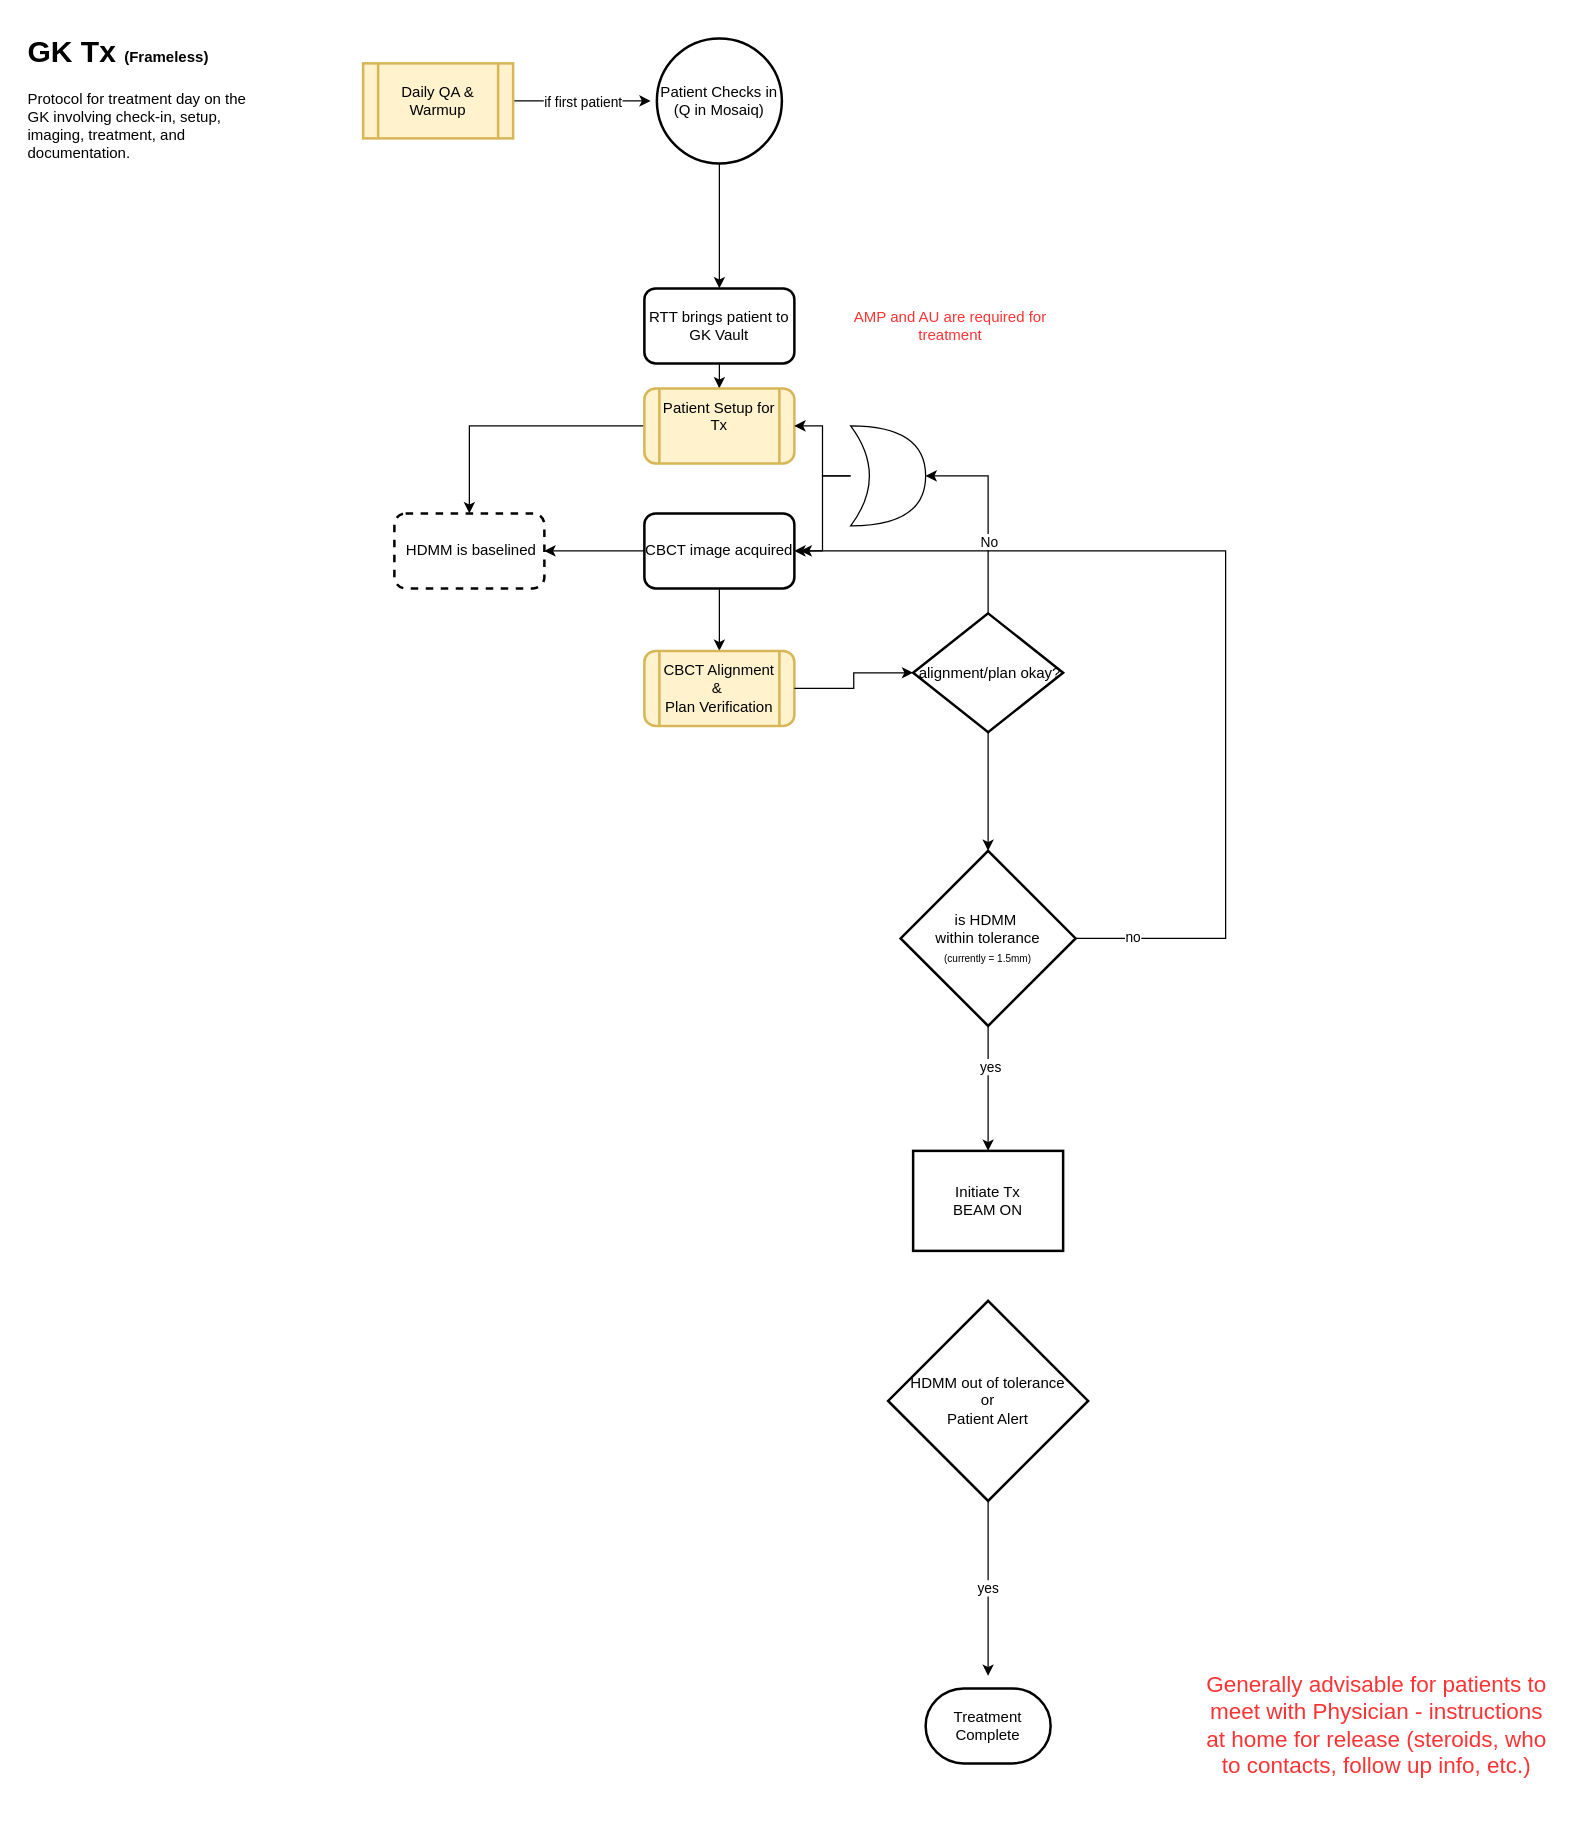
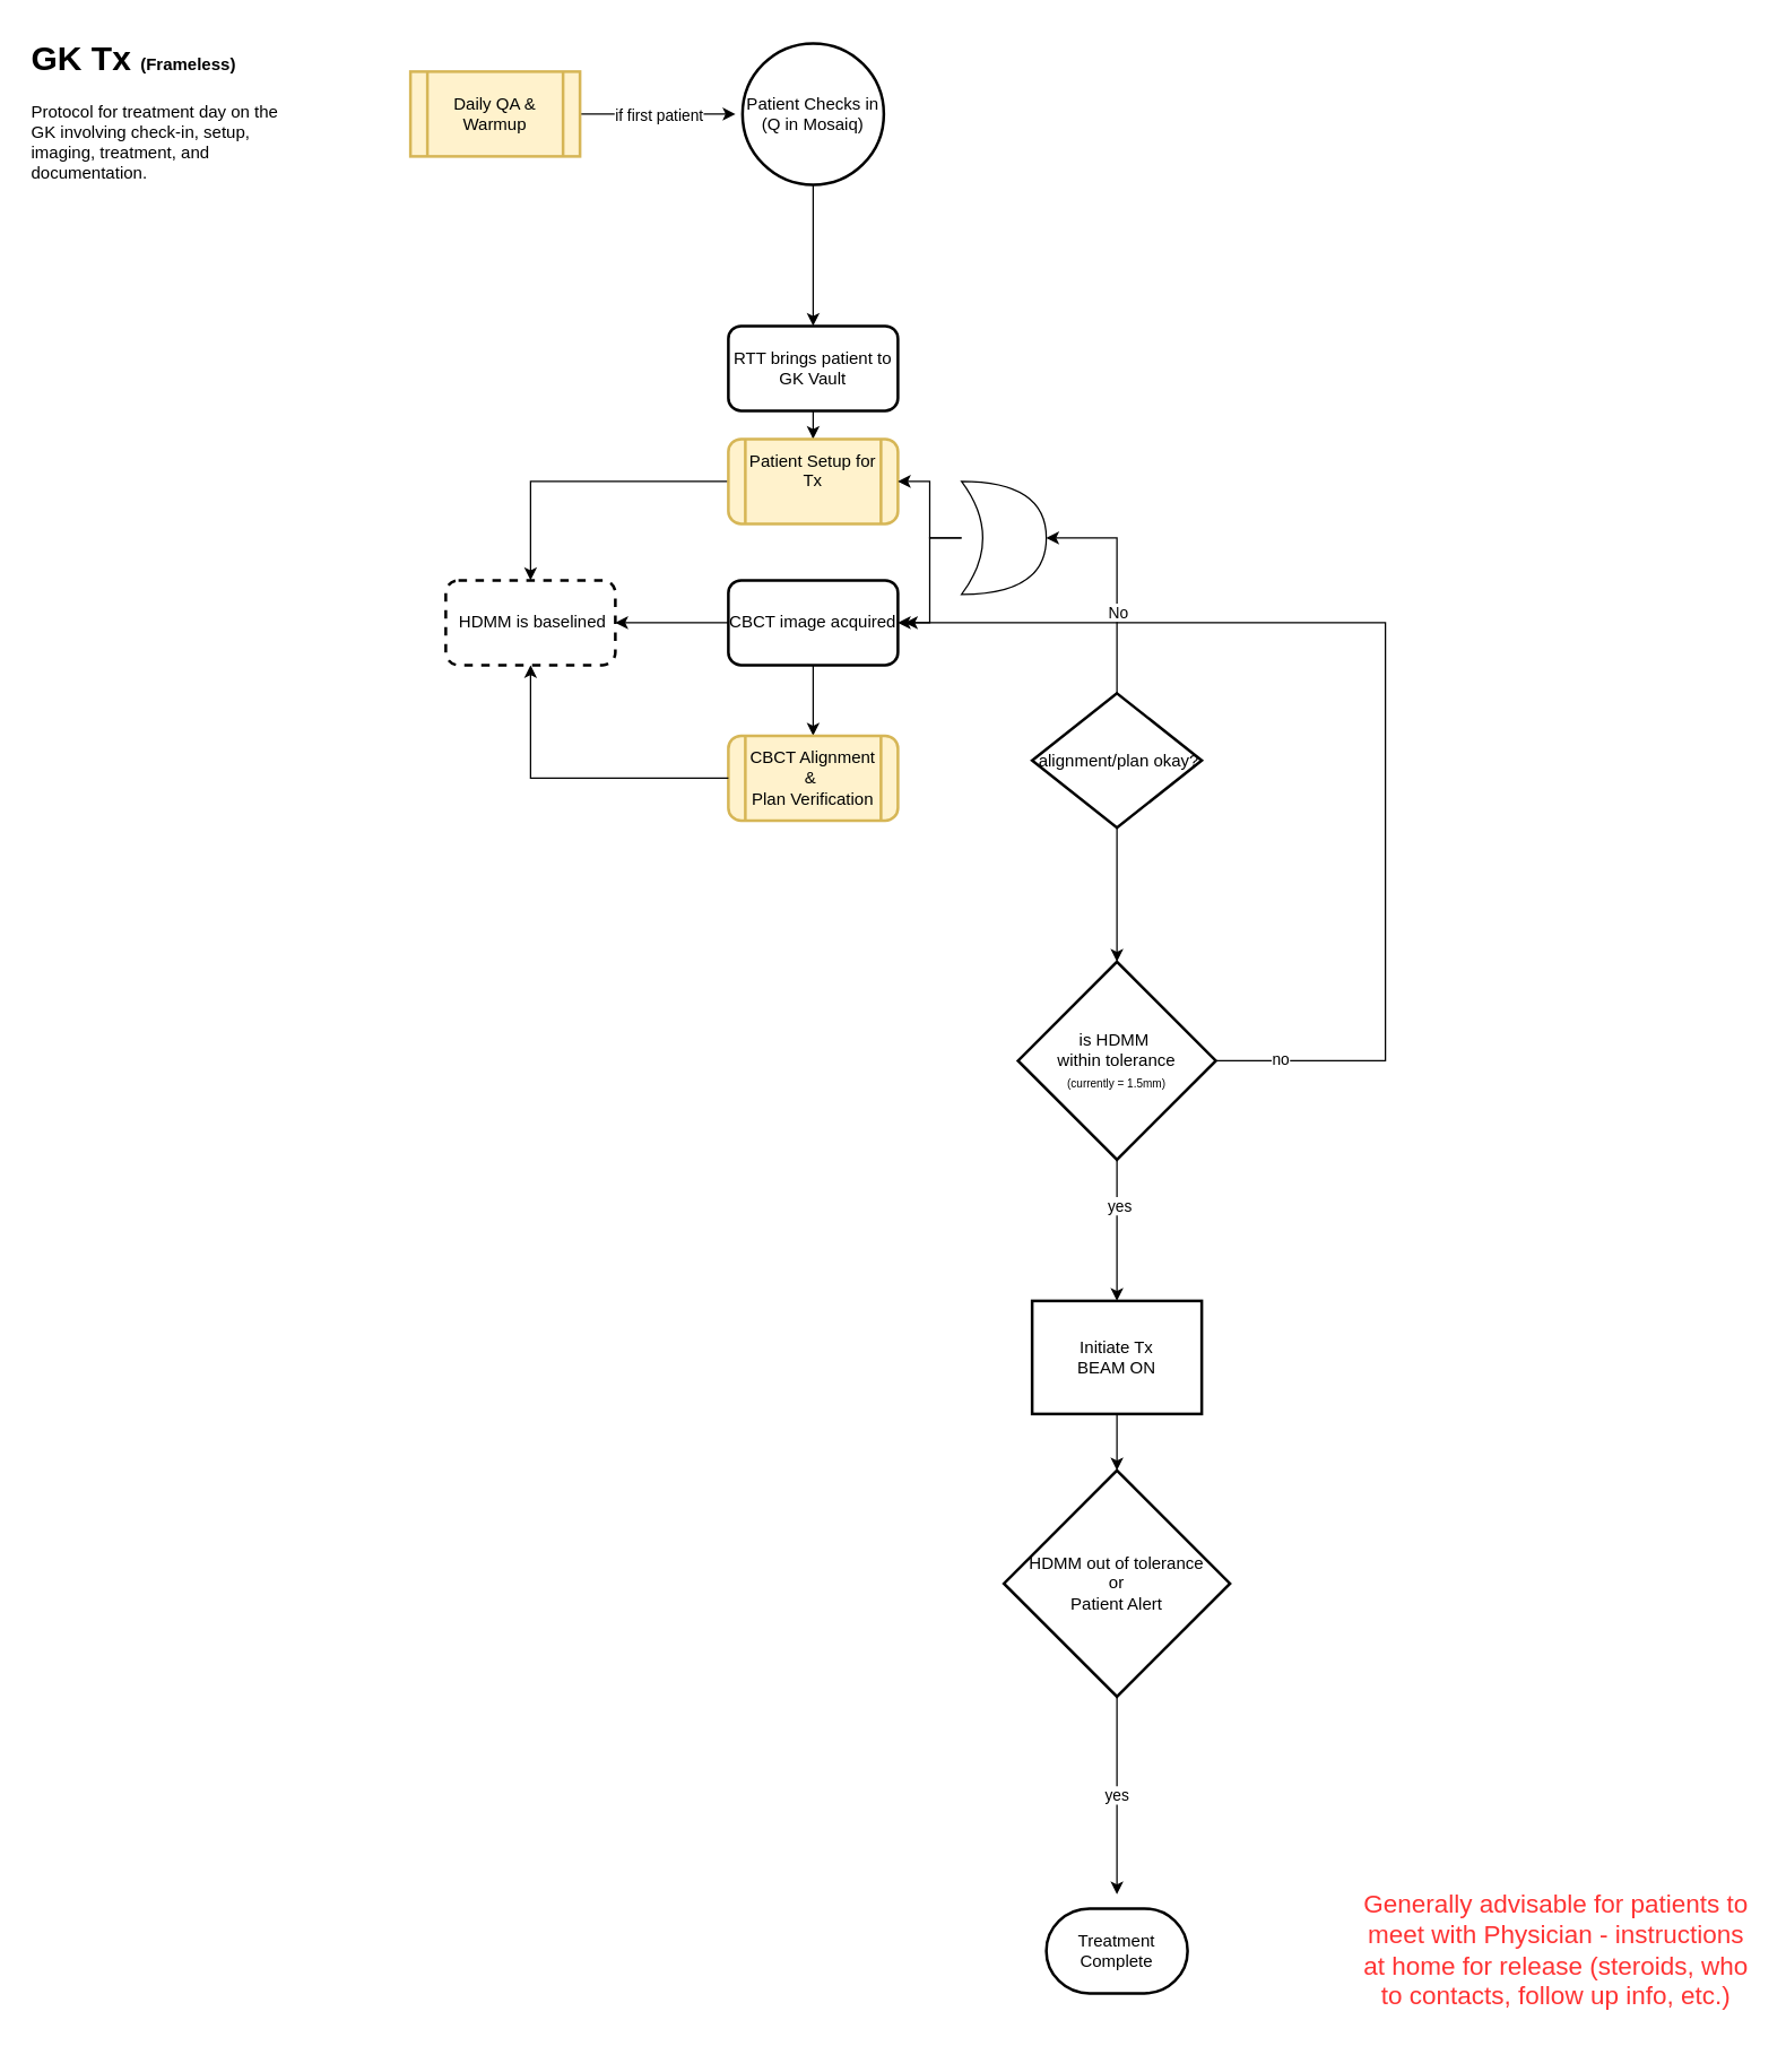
- <mxCell id="10" value="AMP and AU are required for treatment" style="text;html=1;align=center;verticalAlign=middle;whiteSpace=wrap;rounded=0;fontColor=#FF3333;" vertex="1" parent="1"><mxGeometry x="680" y="210" width="160" height="100" as="geometry" /></mxCell>
- <mxCell id="18" style="edgeStyle=orthogonalEdgeStyle;rounded=0;orthogonalLoop=1;jettySize=auto;html=1;entryX=0;entryY=0.5;entryDx=0;entryDy=0;entryPerimeter=0;" edge="1" parent="1" source="16" target="17"><mxGeometry relative="1" as="geometry" /></mxCell>
+ <mxCell id="18" style="edgeStyle=orthogonalEdgeStyle;rounded=0;orthogonalLoop=1;jettySize=auto;html=1;" edge="1" parent="1" source="16" target="24"><mxGeometry relative="1" as="geometry" /></mxCell>
+ <mxCell id="35" style="edgeStyle=orthogonalEdgeStyle;rounded=0;orthogonalLoop=1;jettySize=auto;html=1;entryX=0.5;entryY=0;entryDx=0;entryDy=0;entryPerimeter=0;" edge="1" parent="1" source="31" target="34"><mxGeometry relative="1" as="geometry" /></mxCell>
